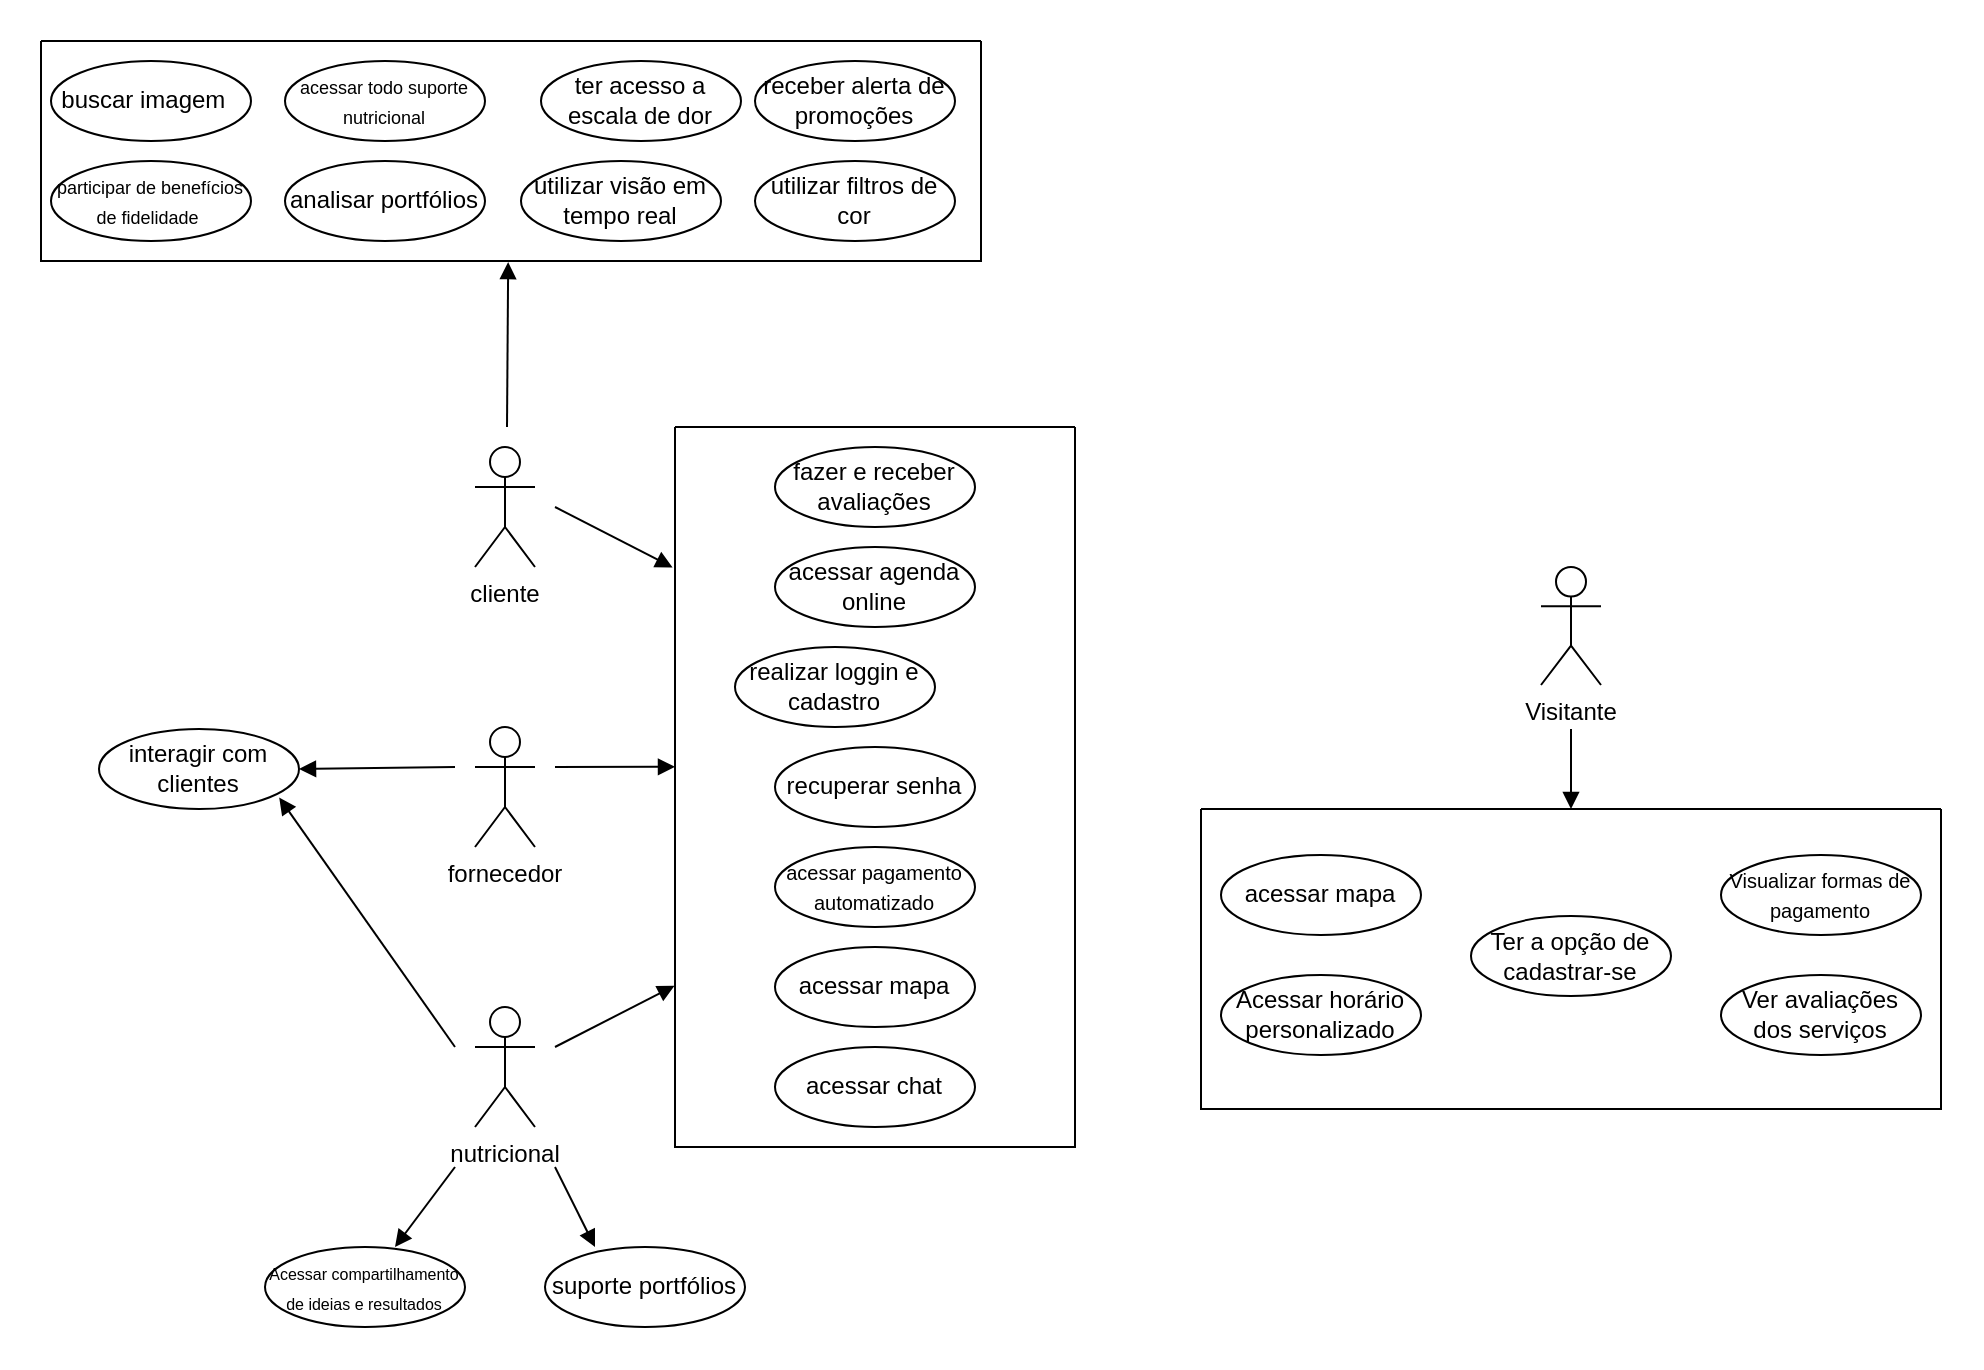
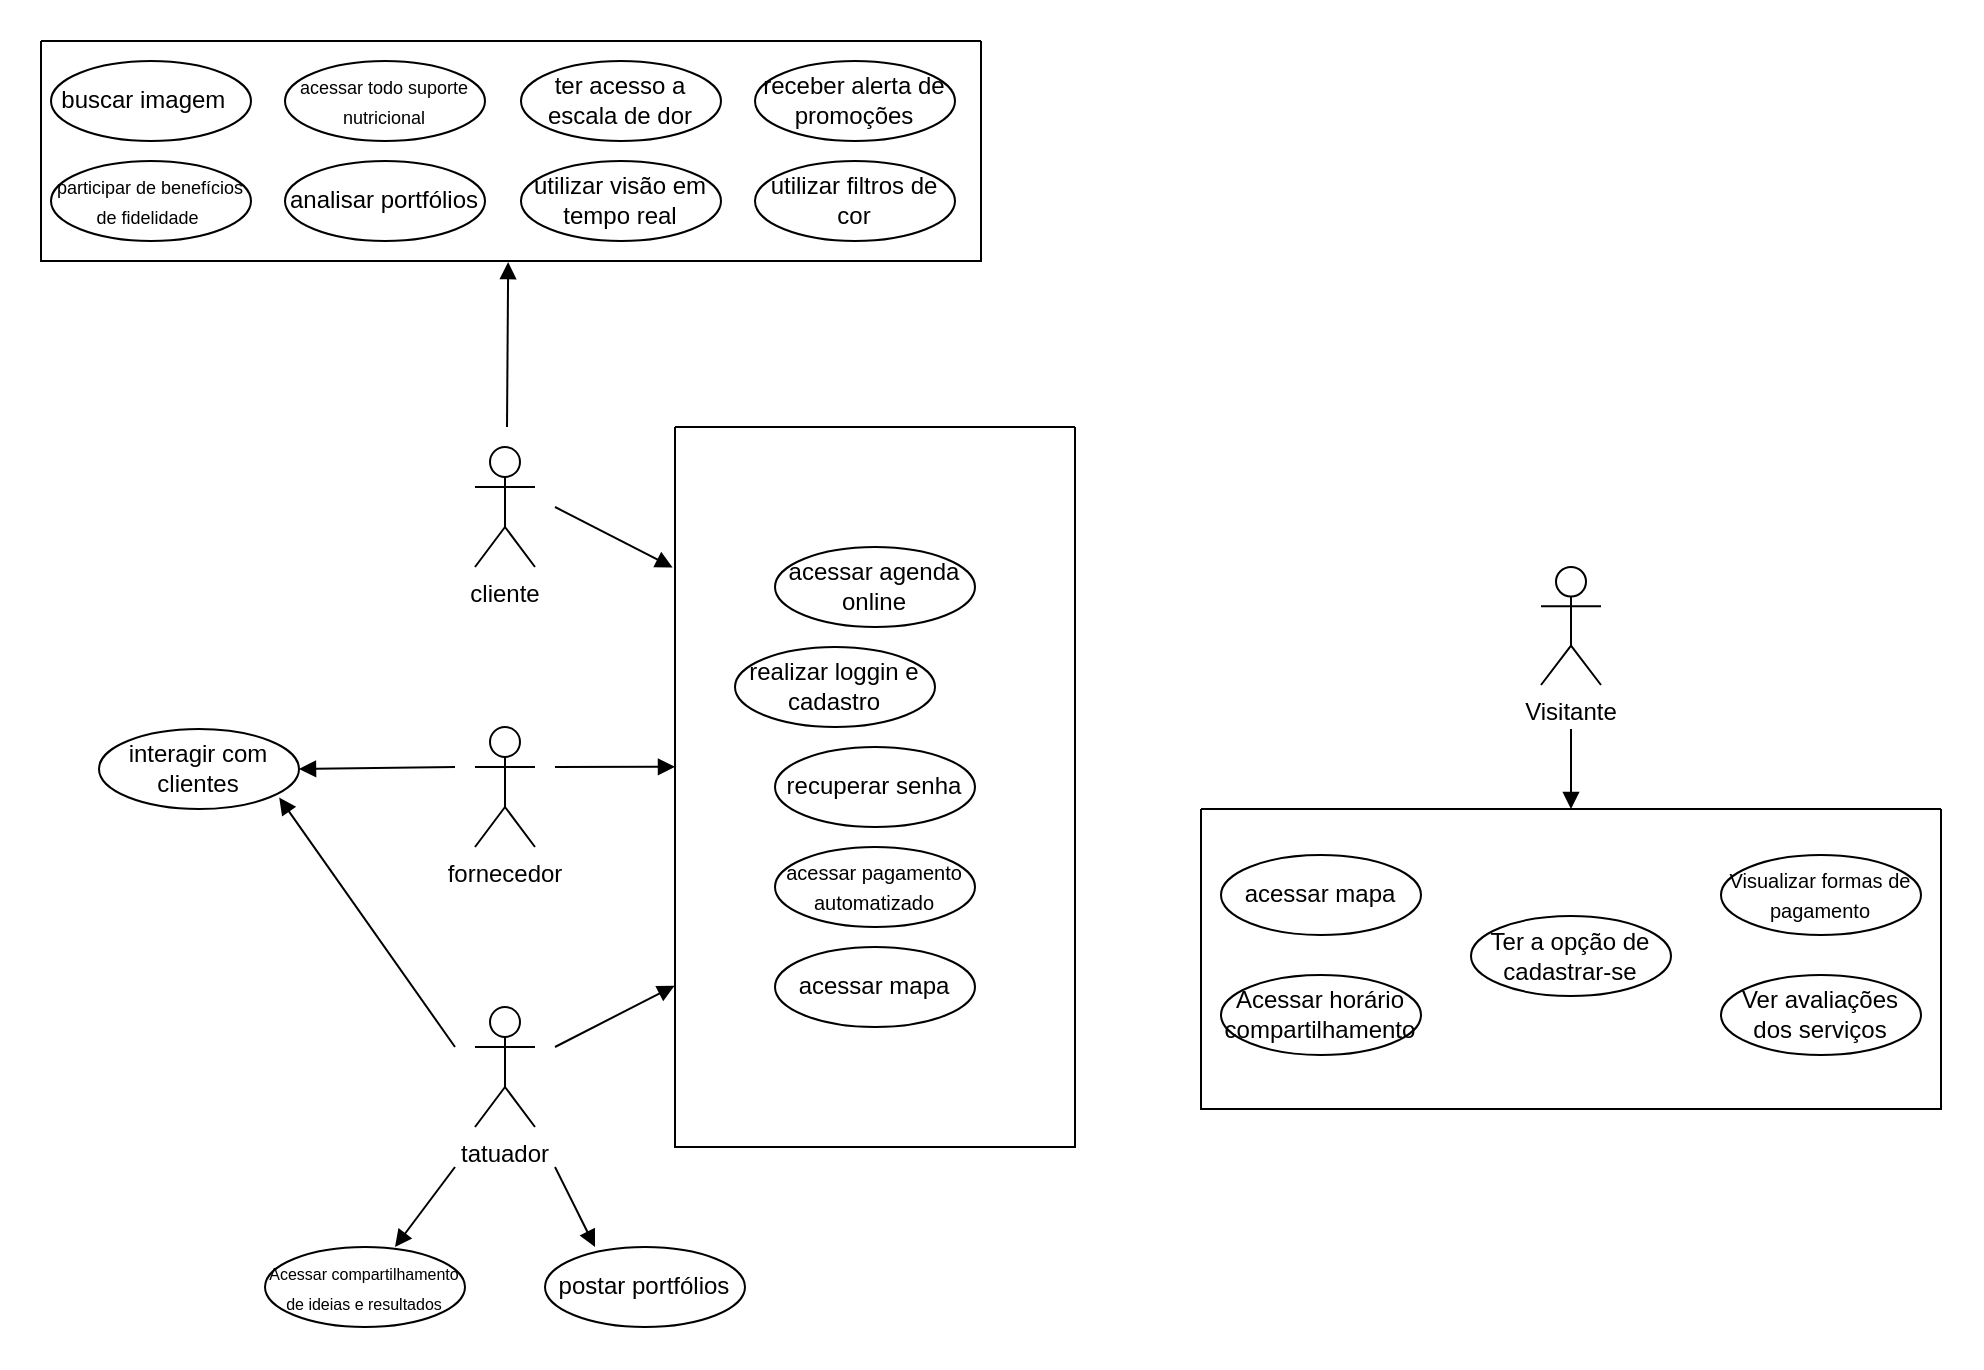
- <mxCell id="29" value="ter acesso a escala de dor" style="ellipse;whiteSpace=wrap;html=1;" vertex="1" parent="1"><mxGeometry x="270" y="30" width="100" height="40" as="geometry" /></mxCell>
+ <mxCell id="29" value="ter acesso a escala de dor" style="ellipse;whiteSpace=wrap;html=1;" vertex="1" parent="1"><mxGeometry x="260" y="30" width="100" height="40" as="geometry" /></mxCell>
- <mxCell id="4" value="fazer e receber avaliações" style="ellipse;whiteSpace=wrap;html=1;" vertex="1" parent="1"><mxGeometry x="387" y="223" width="100" height="40" as="geometry" /></mxCell>
- <mxCell id="36" value="Acessar horário personalizado" style="ellipse;whiteSpace=wrap;html=1;" vertex="1" parent="1"><mxGeometry x="610" y="487" width="100" height="40" as="geometry" /></mxCell>
+ <mxCell id="36" value="Acessar horário compartilhamento" style="ellipse;whiteSpace=wrap;html=1;" vertex="1" parent="1"><mxGeometry x="610" y="487" width="100" height="40" as="geometry" /></mxCell>
- <mxCell id="2" value="acessar chat" style="ellipse;whiteSpace=wrap;html=1;" vertex="1" parent="1"><mxGeometry x="387" y="523" width="100" height="40" as="geometry" /></mxCell>
- <mxCell id="9" value="nutricional" style="shape=umlActor;verticalLabelPosition=bottom;verticalAlign=top;html=1;" vertex="1" parent="1"><mxGeometry x="237" y="503" width="30" height="60" as="geometry" /></mxCell>
+ <mxCell id="9" value="tatuador" style="shape=umlActor;verticalLabelPosition=bottom;verticalAlign=top;html=1;" vertex="1" parent="1"><mxGeometry x="237" y="503" width="30" height="60" as="geometry" /></mxCell>
- <mxCell id="19" value="suporte portfólios" style="ellipse;whiteSpace=wrap;html=1;" vertex="1" parent="1"><mxGeometry x="272" y="623" width="100" height="40" as="geometry" /></mxCell>
+ <mxCell id="19" value="postar portfólios" style="ellipse;whiteSpace=wrap;html=1;" vertex="1" parent="1"><mxGeometry x="272" y="623" width="100" height="40" as="geometry" /></mxCell>
